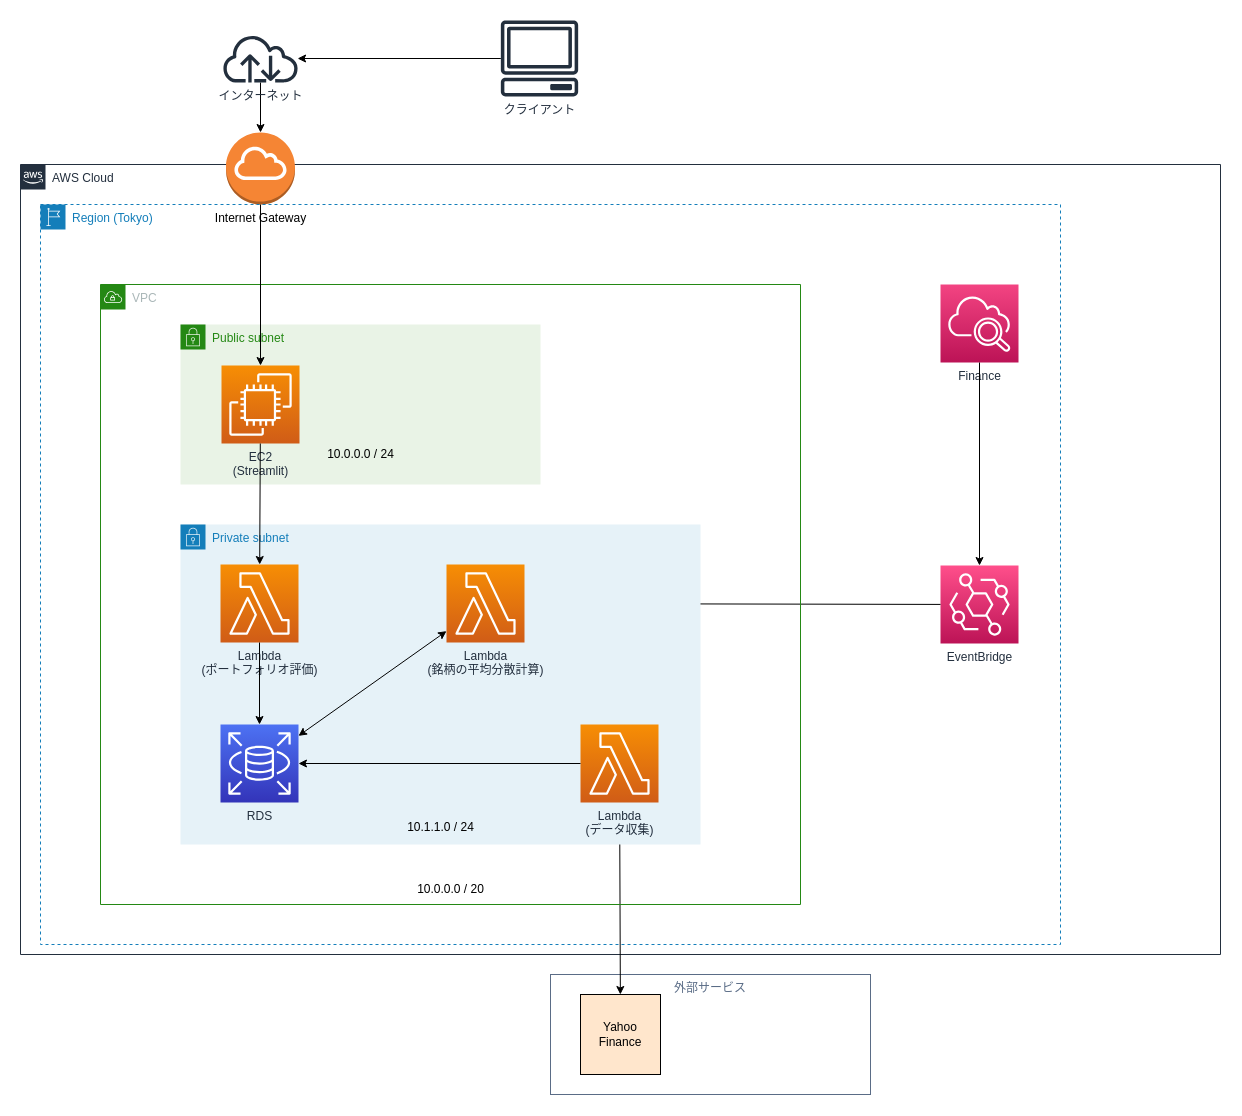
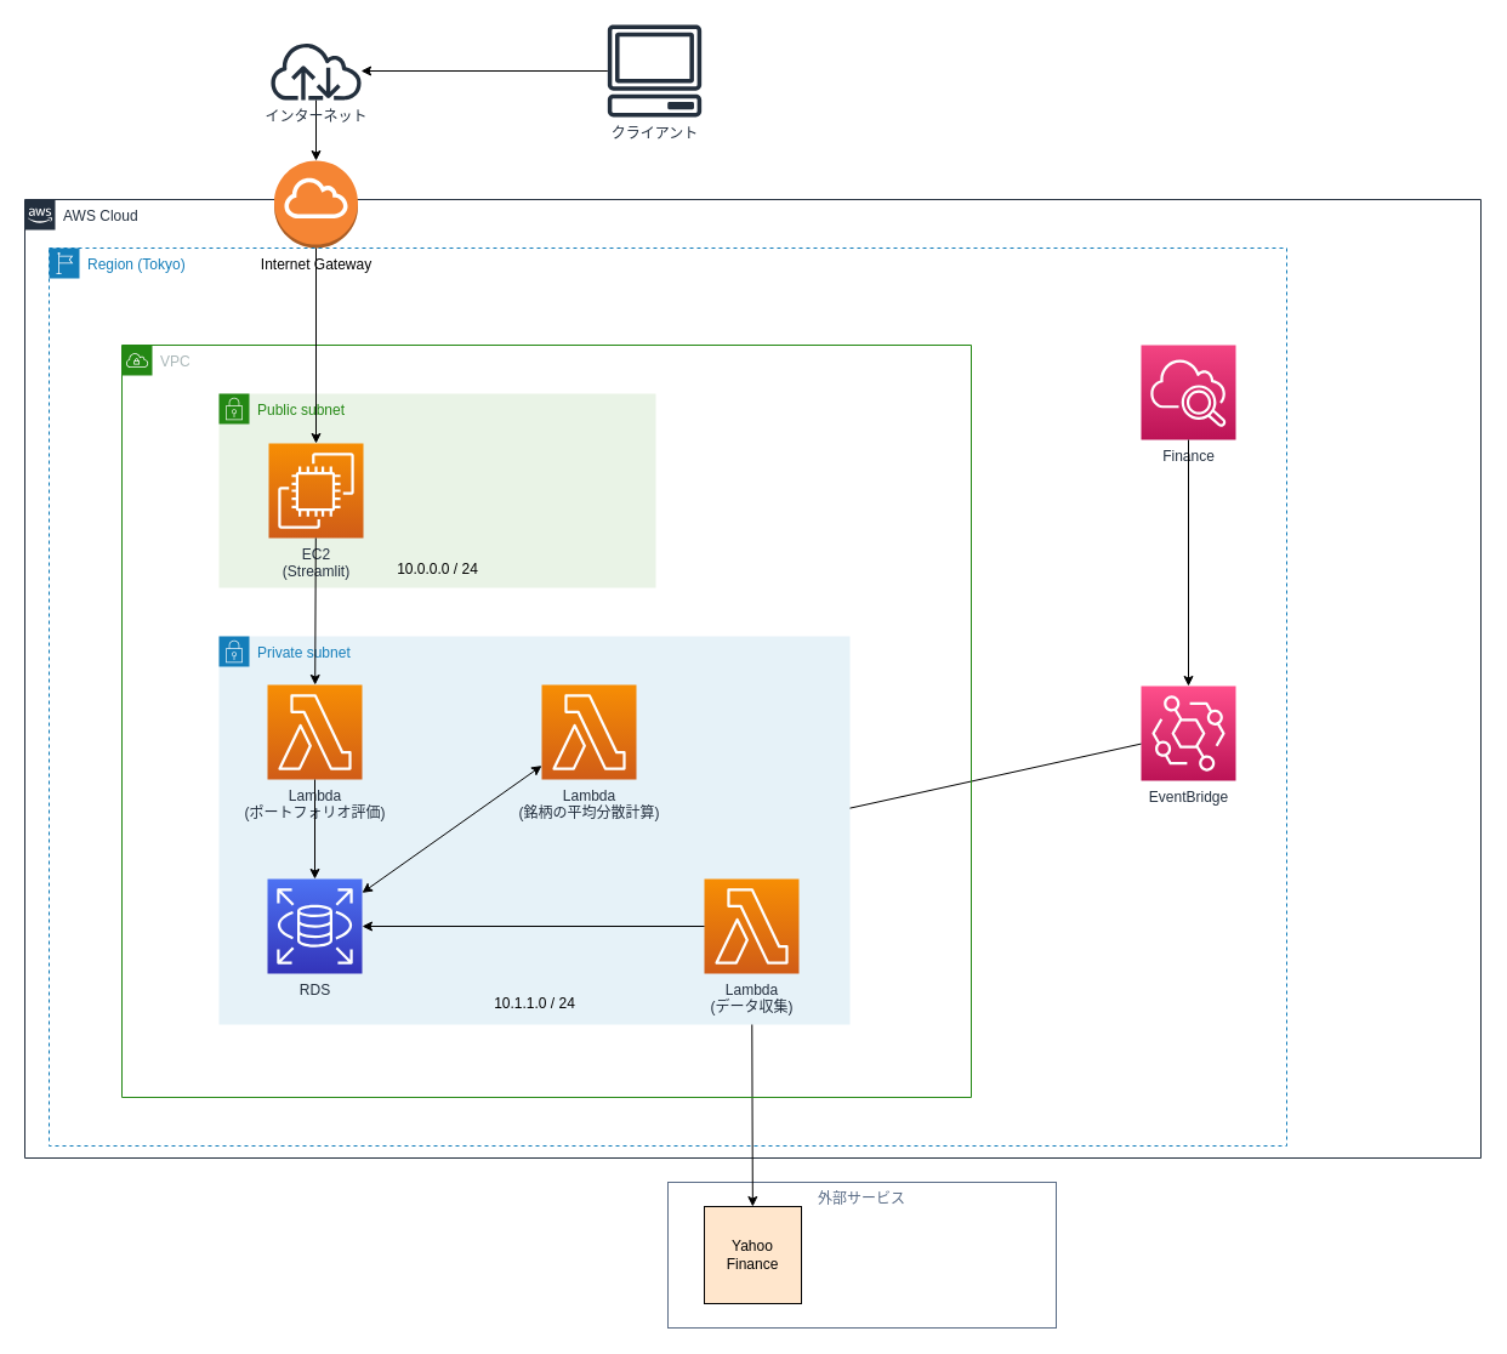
- <mxCell id="28" value="10.0.0.0 / 24" style="text;html=1;align=center;verticalAlign=middle;resizable=0;points=[];autosize=1;strokeColor=none;fillColor=none;fontColor=none;" vertex="1" parent="26"><mxGeometry x="135" y="115" width="90" height="30" as="geometry" /></mxCell>
+ <mxCell id="28" value="10.0.0.0 / 24" style="text;html=1;align=center;verticalAlign=middle;resizable=0;points=[];autosize=1;strokeColor=none;fillColor=none;fontColor=none;" vertex="1" parent="26"><mxGeometry x="135" y="130" width="90" height="30" as="geometry" /></mxCell>
- <mxCell id="13" value="" style="edgeStyle=none;html=1;labelBackgroundColor=default;strokeColor=#000000;startArrow=none;startFill=0;" edge="1" parent="11" source="12" target="19"><mxGeometry relative="1" as="geometry" /></mxCell>
+ <mxCell id="13" value="" style="edgeStyle=none;html=1;labelBackgroundColor=default;strokeColor=#000000;startArrow=none;startFill=0;" edge="1" parent="11" source="12" target="18"><mxGeometry relative="1" as="geometry" /></mxCell>
- <mxCell id="30" value="10.0.0.0 / 20" style="text;html=1;align=center;verticalAlign=middle;resizable=0;points=[];autosize=1;strokeColor=none;fillColor=none;fontColor=none;" vertex="1" parent="16"><mxGeometry x="305" y="590" width="90" height="30" as="geometry" /></mxCell>
